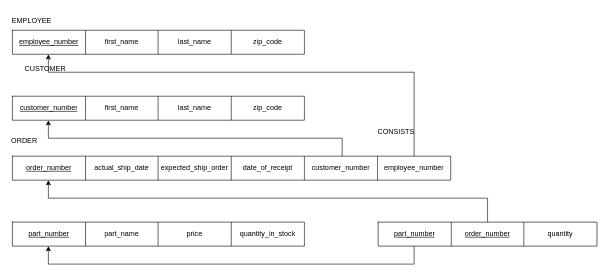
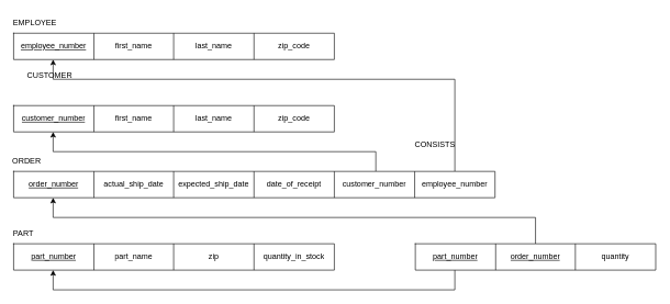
- <mxCell id="38" value="ORDER" style="text;html=1;strokeColor=none;fillColor=none;align=center;verticalAlign=middle;whiteSpace=wrap;rounded=0;" parent="1" vertex="1"><mxGeometry x="20" y="220" width="40" height="30" as="geometry" /></mxCell>
+ <mxCell id="38" value="ORDER" style="text;html=1;strokeColor=none;fillColor=none;align=center;verticalAlign=middle;whiteSpace=wrap;rounded=0;" parent="1" vertex="1"><mxGeometry x="20" y="230" width="40" height="30" as="geometry" /></mxCell>
- <mxCell id="32" value="expected_ship_order" style="shape=partialRectangle;html=1;whiteSpace=wrap;connectable=0;fillColor=none;top=0;left=0;bottom=0;right=0;overflow=hidden;pointerEvents=1;" parent="29" vertex="1"><mxGeometry x="243" width="122" height="40" as="geometry"><mxRectangle width="122" height="40" as="alternateBounds" /></mxGeometry></mxCell>
+ <mxCell id="32" value="expected_ship_date" style="shape=partialRectangle;html=1;whiteSpace=wrap;connectable=0;fillColor=none;top=0;left=0;bottom=0;right=0;overflow=hidden;pointerEvents=1;" parent="29" vertex="1"><mxGeometry x="243" width="122" height="40" as="geometry"><mxRectangle width="122" height="40" as="alternateBounds" /></mxGeometry></mxCell>
+ <mxCell id="39" value="PART" style="text;html=1;strokeColor=none;fillColor=none;align=center;verticalAlign=middle;whiteSpace=wrap;rounded=0;" parent="1" vertex="1"><mxGeometry x="20" y="340" width="30" height="30" as="geometry" /></mxCell>
- <mxCell id="18" value="price" style="shape=partialRectangle;html=1;whiteSpace=wrap;connectable=0;fillColor=none;top=0;left=0;bottom=0;right=0;overflow=hidden;pointerEvents=1;" parent="15" vertex="1"><mxGeometry x="243" width="122" height="40" as="geometry"><mxRectangle width="122" height="40" as="alternateBounds" /></mxGeometry></mxCell>
+ <mxCell id="18" value="zip" style="shape=partialRectangle;html=1;whiteSpace=wrap;connectable=0;fillColor=none;top=0;left=0;bottom=0;right=0;overflow=hidden;pointerEvents=1;" parent="15" vertex="1"><mxGeometry x="243" width="122" height="40" as="geometry"><mxRectangle width="122" height="40" as="alternateBounds" /></mxGeometry></mxCell>
